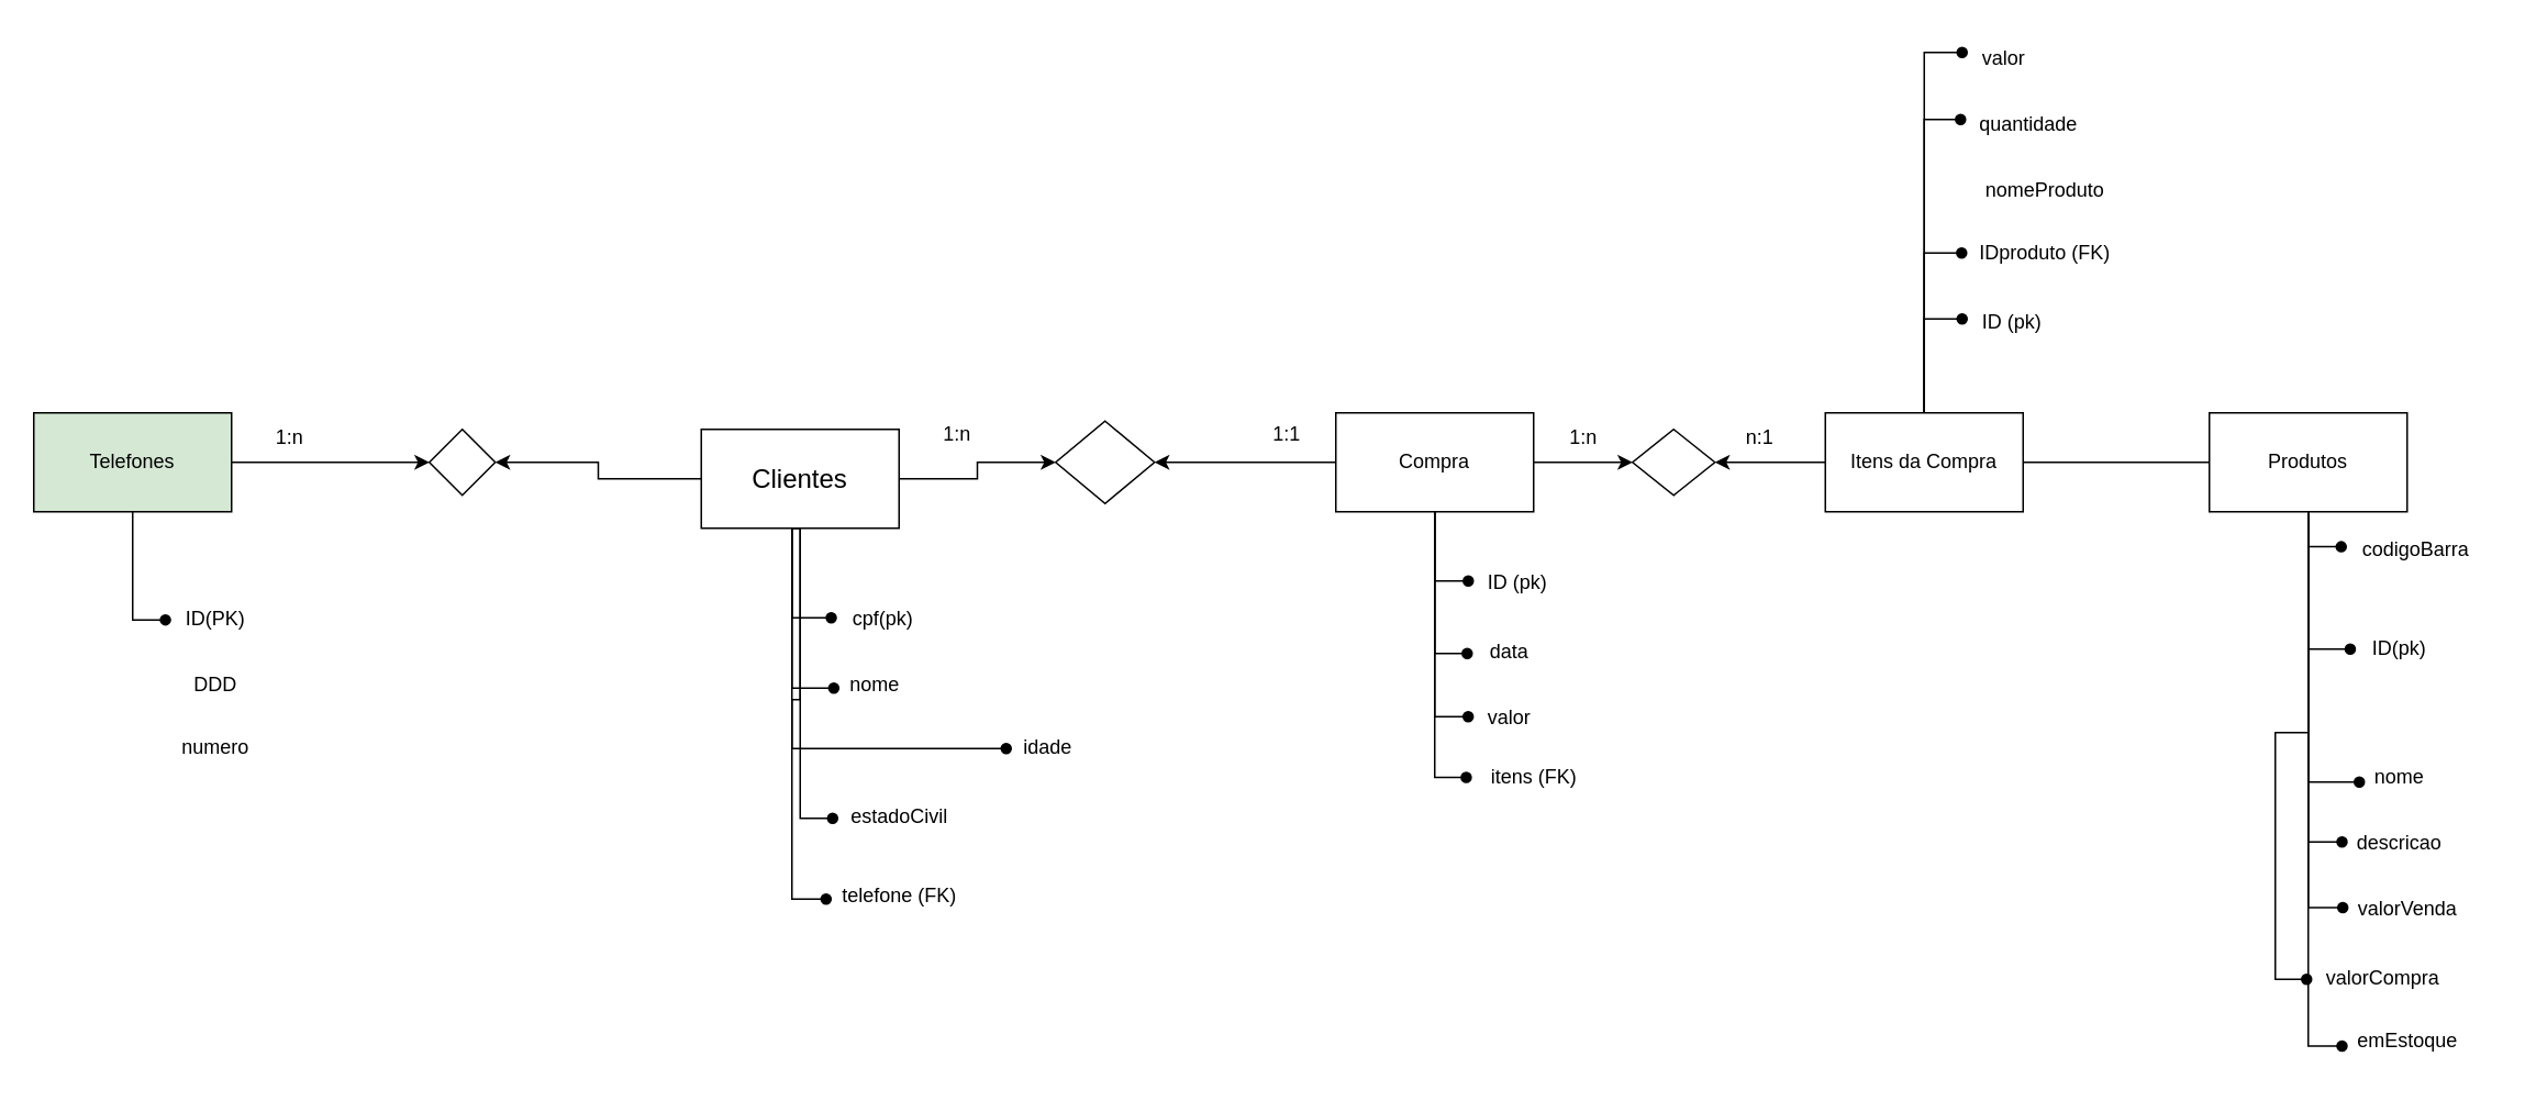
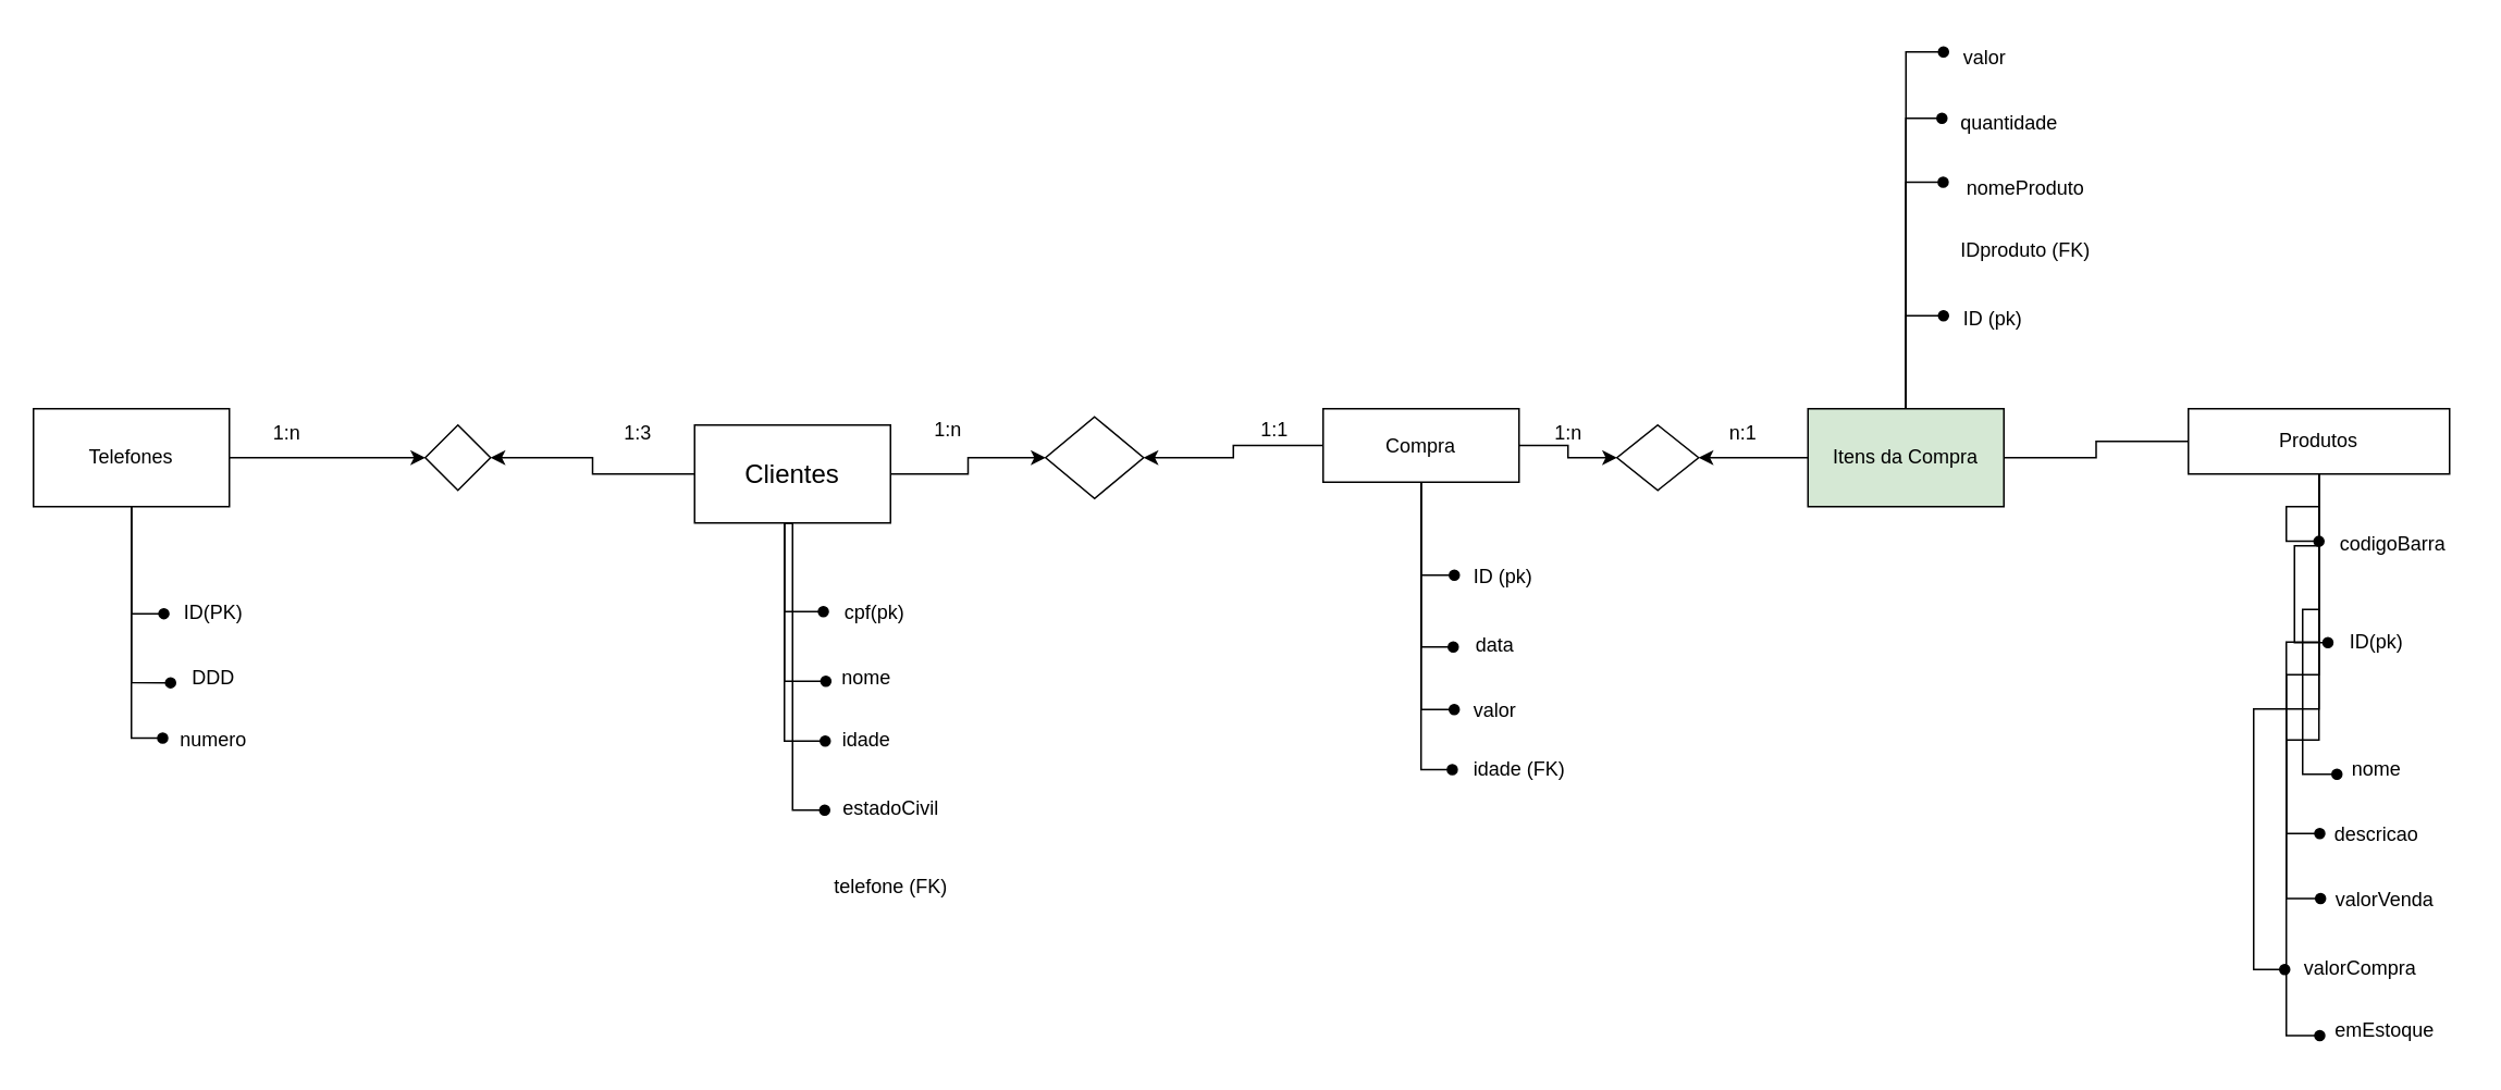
+ <mxCell id="66" style="edgeStyle=orthogonalEdgeStyle;rounded=0;orthogonalLoop=1;jettySize=auto;html=1;entryX=-0.002;entryY=0.373;entryDx=0;entryDy=0;entryPerimeter=0;endArrow=oval;endFill=1;" edge="1" parent="1" source="55" target="61"><mxGeometry relative="1" as="geometry" /></mxCell>
- <mxCell id="68" style="edgeStyle=orthogonalEdgeStyle;rounded=0;orthogonalLoop=1;jettySize=auto;html=1;entryX=-0.003;entryY=0.5;entryDx=0;entryDy=0;entryPerimeter=0;endArrow=oval;endFill=1;" edge="1" parent="1" source="55" target="67"><mxGeometry relative="1" as="geometry" /></mxCell>
+ <mxCell id="25" value="1:3" style="text;html=1;align=center;verticalAlign=middle;resizable=0;points=[];autosize=1;strokeColor=none;fillColor=none;" vertex="1" parent="1"><mxGeometry x="370" y="250" width="40" height="30" as="geometry" /></mxCell>
- <mxCell id="11" value="Telefones" style="whiteSpace=wrap;html=1;fillColor=#d5e8d4;" vertex="1" parent="1"><mxGeometry x="20" y="250" width="120" height="60" as="geometry" /></mxCell>
+ <mxCell id="11" value="Telefones" style="whiteSpace=wrap;html=1;" vertex="1" parent="1"><mxGeometry x="20" y="250" width="120" height="60" as="geometry" /></mxCell>
- <mxCell id="42" value="Compra" style="whiteSpace=wrap;html=1;" vertex="1" parent="1"><mxGeometry x="810" y="250" width="120" height="60" as="geometry" /></mxCell>
+ <mxCell id="42" value="Compra" style="whiteSpace=wrap;html=1;" vertex="1" parent="1"><mxGeometry x="810" y="250" width="120" height="45" as="geometry" /></mxCell>
- <mxCell id="55" value="Itens da Compra" style="whiteSpace=wrap;html=1;" vertex="1" parent="1"><mxGeometry x="1107" y="250" width="120" height="60" as="geometry" /></mxCell>
+ <mxCell id="55" value="Itens da Compra" style="whiteSpace=wrap;html=1;fillColor=#d5e8d4;" vertex="1" parent="1"><mxGeometry x="1107" y="250" width="120" height="60" as="geometry" /></mxCell>
- <mxCell id="27" value="Produtos" style="whiteSpace=wrap;html=1;" vertex="1" parent="1"><mxGeometry x="1340" y="250" width="120" height="60" as="geometry" /></mxCell>
+ <mxCell id="27" value="Produtos" style="whiteSpace=wrap;html=1;" vertex="1" parent="1"><mxGeometry x="1340" y="250" width="160" height="40" as="geometry" /></mxCell>
+ <mxCell id="16" style="edgeStyle=orthogonalEdgeStyle;rounded=0;orthogonalLoop=1;jettySize=auto;html=1;entryX=-0.02;entryY=0.598;entryDx=0;entryDy=0;entryPerimeter=0;endArrow=oval;endFill=1;" edge="1" parent="1" source="11" target="14"><mxGeometry relative="1" as="geometry" /></mxCell>
+ <mxCell id="17" style="edgeStyle=orthogonalEdgeStyle;rounded=0;orthogonalLoop=1;jettySize=auto;html=1;entryX=-0.014;entryY=0.46;entryDx=0;entryDy=0;entryPerimeter=0;endArrow=oval;endFill=1;" edge="1" parent="1" source="11" target="15"><mxGeometry relative="1" as="geometry" /></mxCell>
- <mxCell id="8" value="idade" style="text;html=1;align=center;verticalAlign=middle;resizable=0;points=[];autosize=1;strokeColor=none;fillColor=none;" vertex="1" parent="1"><mxGeometry x="610" y="438" width="50" height="30" as="geometry" /></mxCell>
+ <mxCell id="8" value="idade" style="text;html=1;align=center;verticalAlign=middle;resizable=0;points=[];autosize=1;strokeColor=none;fillColor=none;" vertex="1" parent="1"><mxGeometry x="505" y="438" width="50" height="30" as="geometry" /></mxCell>
- <mxCell id="46" value="itens (FK)" style="text;html=1;align=center;verticalAlign=middle;resizable=0;points=[];autosize=1;strokeColor=none;fillColor=none;" vertex="1" parent="1"><mxGeometry x="890" y="456" width="80" height="30" as="geometry" /></mxCell>
+ <mxCell id="46" value="idade (FK)" style="text;html=1;align=center;verticalAlign=middle;resizable=0;points=[];autosize=1;strokeColor=none;fillColor=none;" vertex="1" parent="1"><mxGeometry x="890" y="456" width="80" height="30" as="geometry" /></mxCell>
- <mxCell id="22" style="edgeStyle=orthogonalEdgeStyle;rounded=0;orthogonalLoop=1;jettySize=auto;html=1;entryX=0.008;entryY=0.567;entryDx=0;entryDy=0;entryPerimeter=0;endArrow=oval;endFill=1;" edge="1" parent="1" source="4" target="18"><mxGeometry relative="1" as="geometry" /></mxCell>
